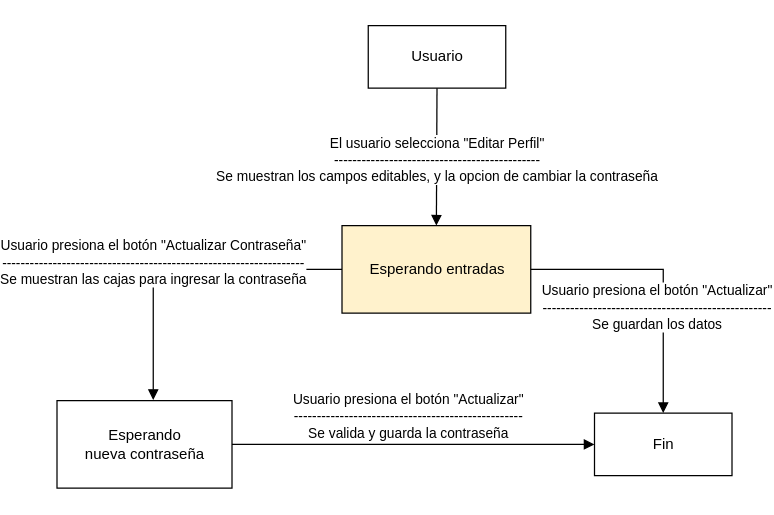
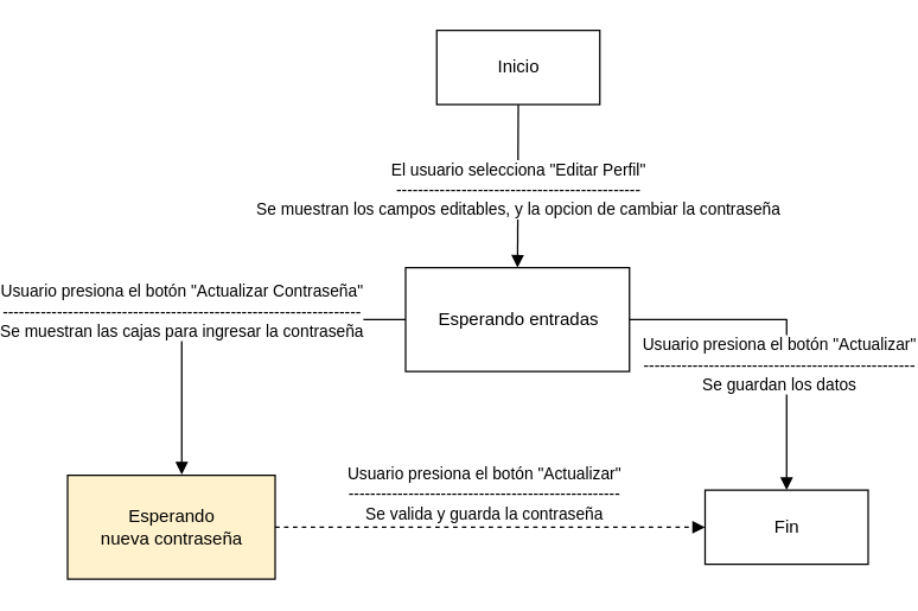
- <mxCell id="7" value="Usuario" style="html=1;" vertex="1" parent="1"><mxGeometry x="269" y="20" width="110" height="50" as="geometry" /></mxCell>
+ <mxCell id="7" value="Inicio" style="html=1;" vertex="1" parent="1"><mxGeometry x="269" y="20" width="110" height="50" as="geometry" /></mxCell>
- <mxCell id="2" value="Esperando entradas" style="html=1;fillColor=#fff2cc;" vertex="1" parent="1"><mxGeometry x="248" y="180" width="151" height="70" as="geometry" /></mxCell>
+ <mxCell id="2" value="Esperando entradas" style="html=1;" vertex="1" parent="1"><mxGeometry x="248" y="180" width="151" height="70" as="geometry" /></mxCell>
- <mxCell id="4" value="Esperando &lt;br&gt;nueva contraseña" style="html=1;" vertex="1" parent="1"><mxGeometry x="20" y="320" width="140" height="70" as="geometry" /></mxCell>
+ <mxCell id="4" value="Esperando &lt;br&gt;nueva contraseña" style="html=1;fillColor=#fff2cc;" vertex="1" parent="1"><mxGeometry x="20" y="320" width="140" height="70" as="geometry" /></mxCell>
- <mxCell id="9" value="Usuario presiona el botón &quot;Actualizar&quot;&lt;br&gt;--------------------------------------------------&lt;br&gt;Se valida y guarda la contraseña" style="html=1;verticalAlign=bottom;endArrow=block;rounded=0;exitX=1;exitY=0.5;exitDx=0;exitDy=0;entryX=0;entryY=0.5;entryDx=0;entryDy=0;" edge="1" parent="1" source="4" target="5"><mxGeometry x="-0.026" width="80" relative="1" as="geometry"><mxPoint x="300" y="430" as="sourcePoint" /><mxPoint x="380" y="430" as="targetPoint" /><mxPoint as="offset" /></mxGeometry></mxCell>
+ <mxCell id="9" value="Usuario presiona el botón &quot;Actualizar&quot;&lt;br&gt;--------------------------------------------------&lt;br&gt;Se valida y guarda la contraseña" style="html=1;verticalAlign=bottom;endArrow=block;rounded=0;exitX=1;exitY=0.5;exitDx=0;exitDy=0;entryX=0;entryY=0.5;entryDx=0;entryDy=0;dashed=1;" edge="1" parent="1" source="4" target="5"><mxGeometry x="-0.026" width="80" relative="1" as="geometry"><mxPoint x="300" y="430" as="sourcePoint" /><mxPoint x="380" y="430" as="targetPoint" /><mxPoint as="offset" /></mxGeometry></mxCell>
